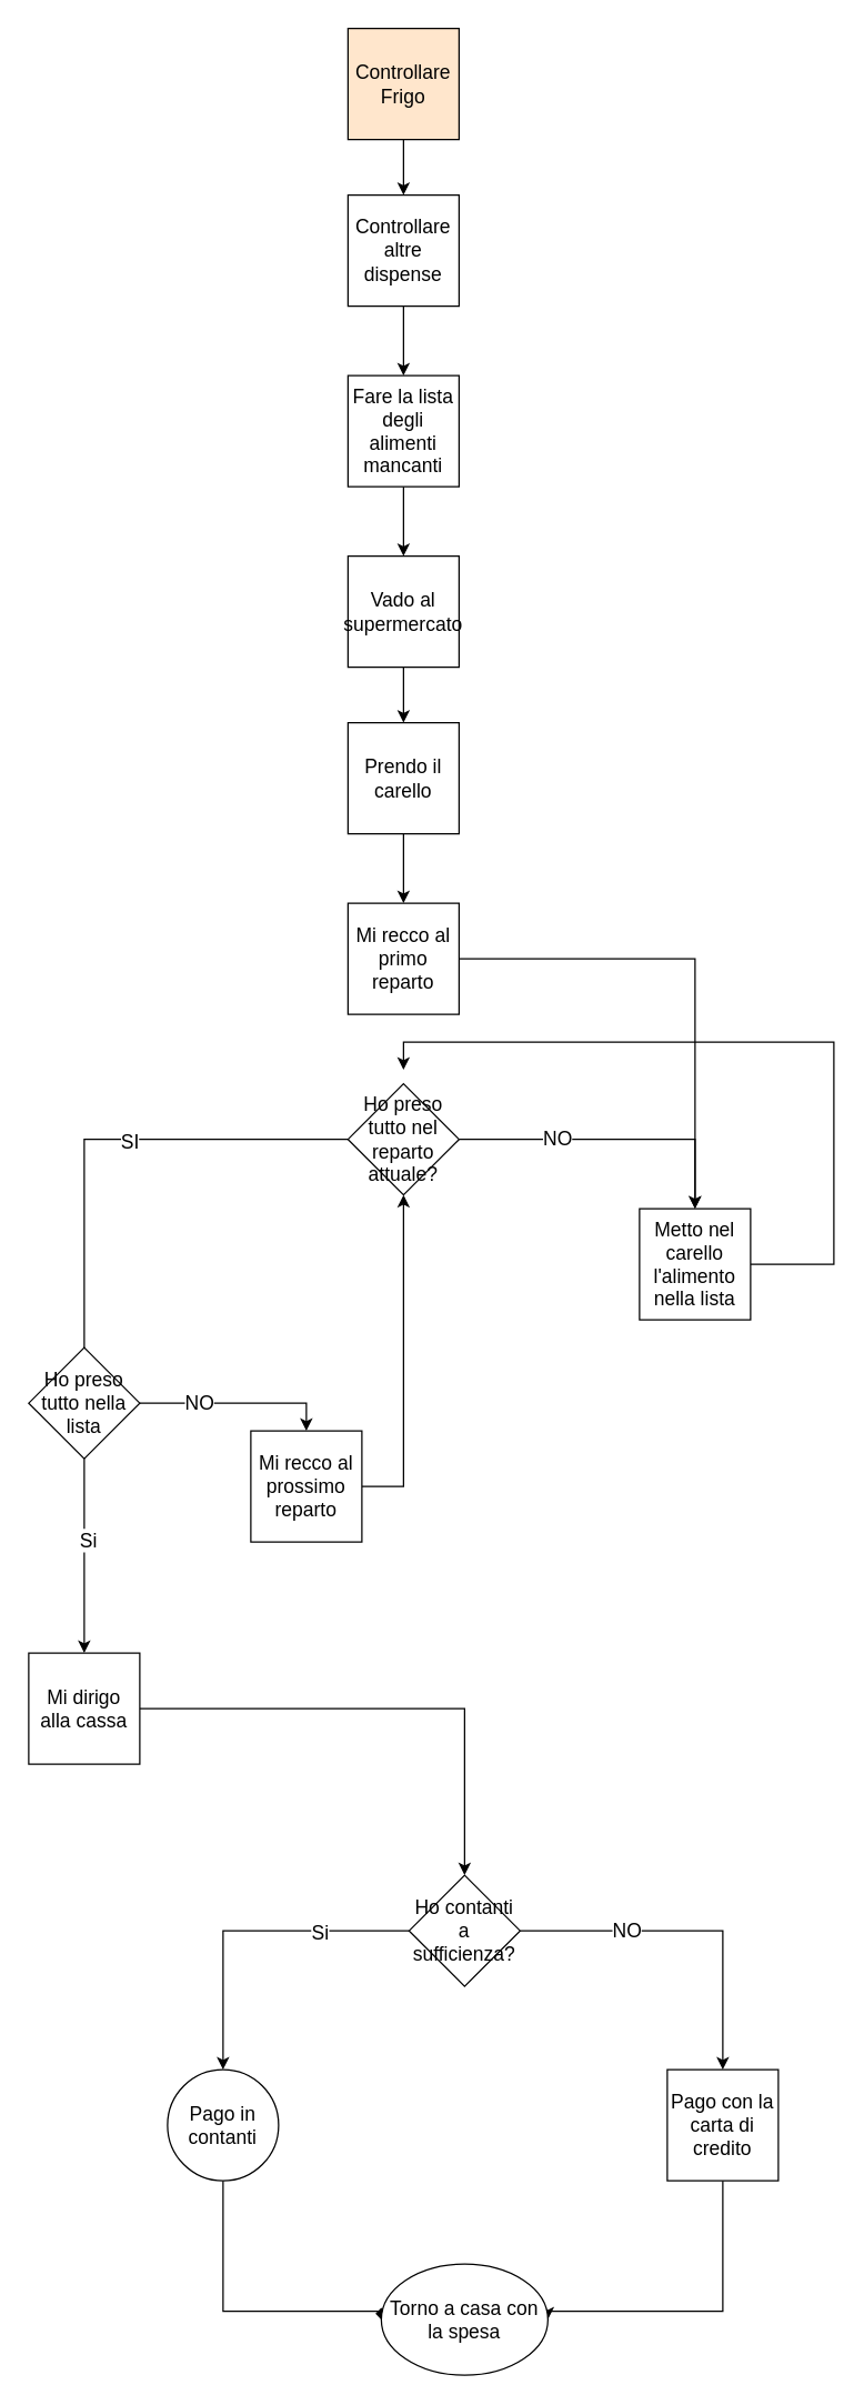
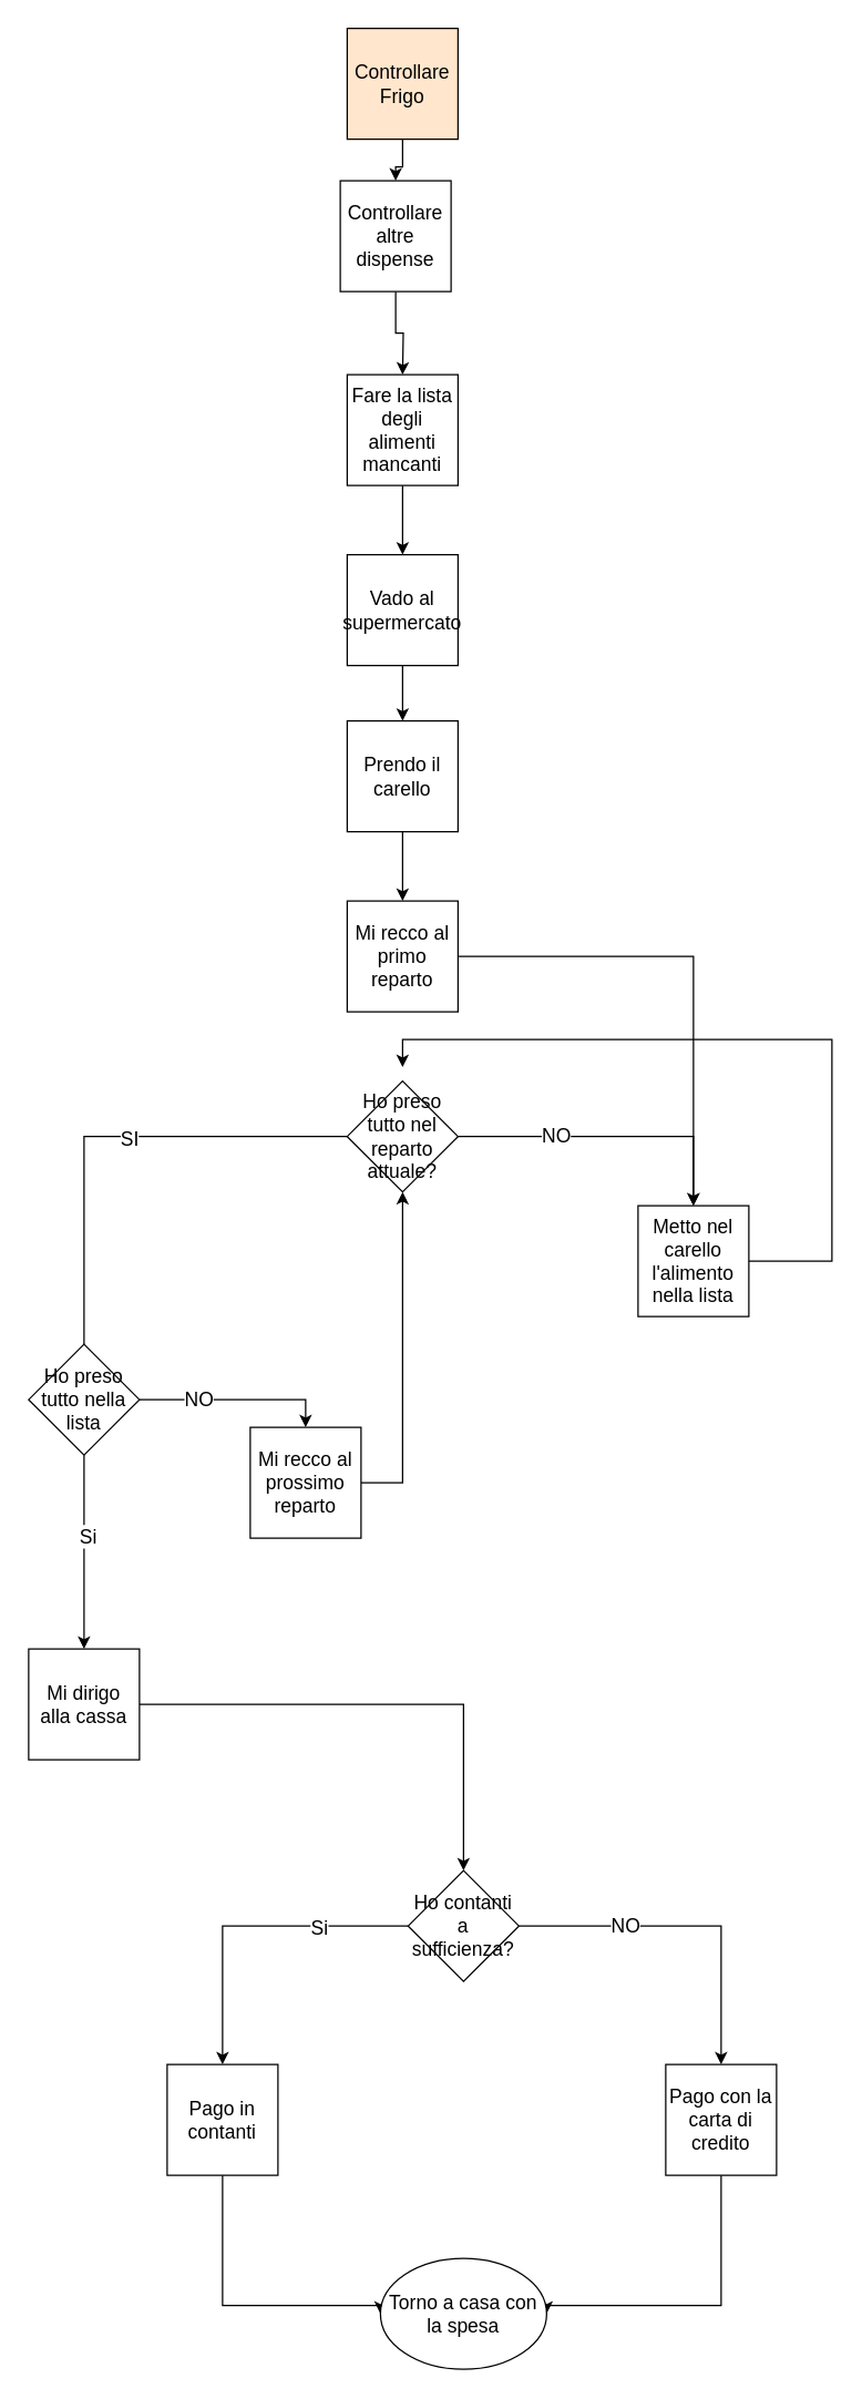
- <mxCell id="5" value="Controllare altre dispense" style="whiteSpace=wrap;html=1;aspect=fixed;fontSize=14;" vertex="1" parent="1"><mxGeometry x="250" y="140" width="80" height="80" as="geometry" /></mxCell>
+ <mxCell id="5" value="Controllare altre dispense" style="whiteSpace=wrap;html=1;aspect=fixed;fontSize=14;" vertex="1" parent="1"><mxGeometry x="245" y="130" width="80" height="80" as="geometry" /></mxCell>
- <mxCell id="37" value="Pago in contanti" style="ellipse;whiteSpace=wrap;html=1;aspect=fixed;fontSize=14;" vertex="1" parent="1"><mxGeometry x="120" y="1490" width="80" height="80" as="geometry" /></mxCell>
+ <mxCell id="37" value="Pago in contanti" style="whiteSpace=wrap;html=1;aspect=fixed;fontSize=14;" vertex="1" parent="1"><mxGeometry x="120" y="1490" width="80" height="80" as="geometry" /></mxCell>
- <mxCell id="36" style="edgeStyle=orthogonalEdgeStyle;rounded=0;orthogonalLoop=1;jettySize=auto;html=1;entryX=0;entryY=0.5;entryDx=0;entryDy=0;fontSize=14;endArrow=diamond;" edge="1" parent="1" source="37" target="40"><mxGeometry relative="1" as="geometry"><Array as="points"><mxPoint x="160" y="1664" /></Array></mxGeometry></mxCell>
+ <mxCell id="36" style="edgeStyle=orthogonalEdgeStyle;rounded=0;orthogonalLoop=1;jettySize=auto;html=1;entryX=0;entryY=0.5;entryDx=0;entryDy=0;fontSize=14;" edge="1" parent="1" source="37" target="40"><mxGeometry relative="1" as="geometry"><Array as="points"><mxPoint x="160" y="1664" /></Array></mxGeometry></mxCell>
